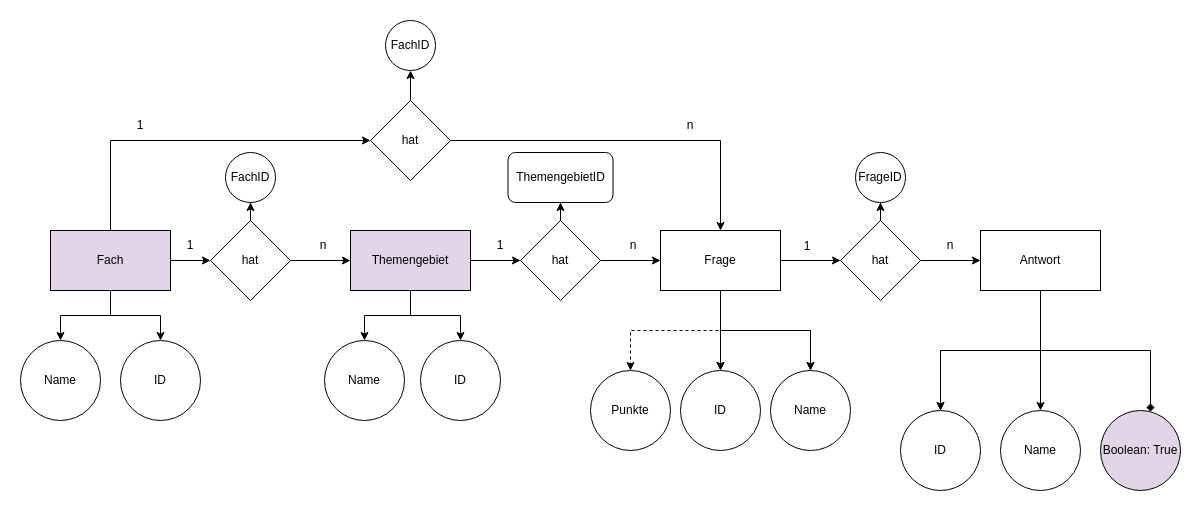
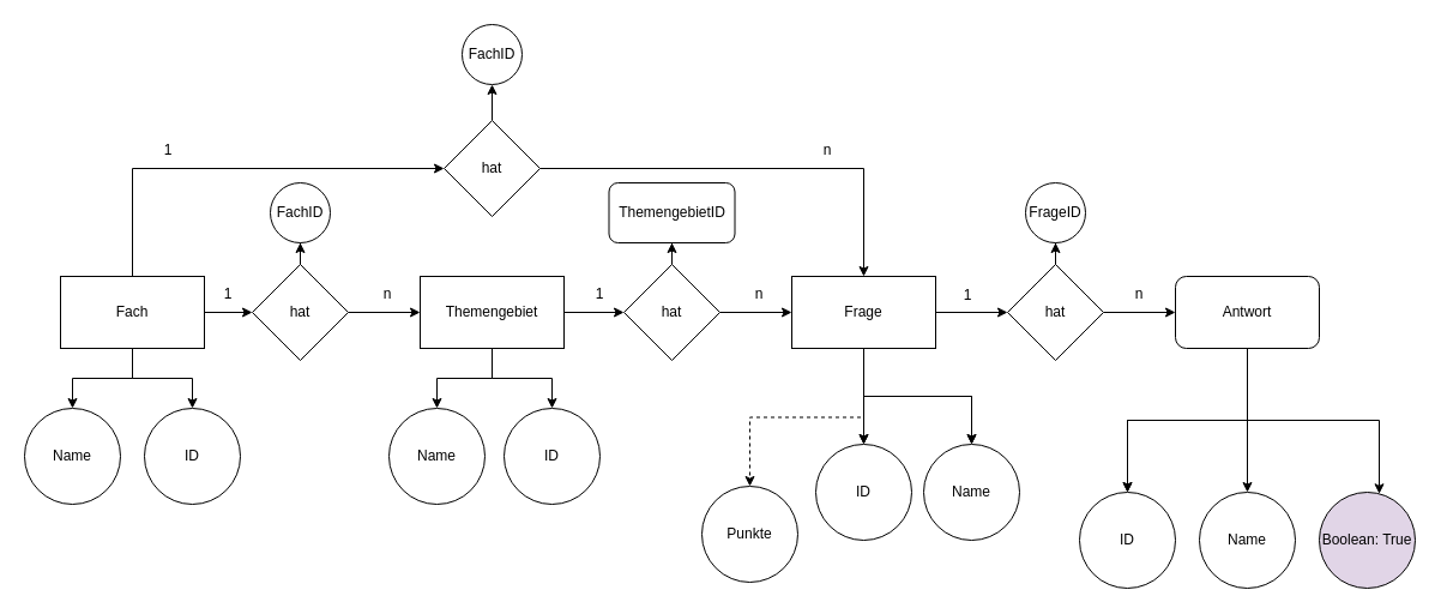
- <mxCell id="6" value="Fach" style="rounded=0;whiteSpace=wrap;html=1;fillColor=#e1d5e7;" vertex="1" parent="1"><mxGeometry x="50" y="230" width="120" height="60" as="geometry" /></mxCell>
+ <mxCell id="6" value="Fach" style="rounded=0;whiteSpace=wrap;html=1;" vertex="1" parent="1"><mxGeometry x="50" y="230" width="120" height="60" as="geometry" /></mxCell>
- <mxCell id="10" value="Themengebiet" style="rounded=0;whiteSpace=wrap;html=1;fillColor=#e1d5e7;" vertex="1" parent="1"><mxGeometry x="350" y="230" width="120" height="60" as="geometry" /></mxCell>
+ <mxCell id="10" value="Themengebiet" style="rounded=0;whiteSpace=wrap;html=1;" vertex="1" parent="1"><mxGeometry x="350" y="230" width="120" height="60" as="geometry" /></mxCell>
- <mxCell id="22" value="Antwort" style="rounded=0;whiteSpace=wrap;html=1;" vertex="1" parent="1"><mxGeometry x="980" y="230" width="120" height="60" as="geometry" /></mxCell>
+ <mxCell id="22" value="Antwort" style="whiteSpace=wrap;html=1;rounded=1;" vertex="1" parent="1"><mxGeometry x="980" y="230" width="120" height="60" as="geometry" /></mxCell>
- <mxCell id="21" value="" style="edgeStyle=orthogonalEdgeStyle;rounded=0;orthogonalLoop=1;jettySize=auto;html=1;endArrow=diamond;" edge="1" parent="1" source="22" target="46"><mxGeometry relative="1" as="geometry"><Array as="points"><mxPoint x="1040" y="350" /><mxPoint x="1150" y="350" /></Array></mxGeometry></mxCell>
+ <mxCell id="21" value="" style="edgeStyle=orthogonalEdgeStyle;rounded=0;orthogonalLoop=1;jettySize=auto;html=1;" edge="1" parent="1" source="22" target="46"><mxGeometry relative="1" as="geometry"><Array as="points"><mxPoint x="1040" y="350" /><mxPoint x="1150" y="350" /></Array></mxGeometry></mxCell>
- <mxCell id="43" value="&lt;div&gt;Punkte&lt;/div&gt;" style="ellipse;whiteSpace=wrap;html=1;rounded=0;" vertex="1" parent="1"><mxGeometry x="590" y="370" width="80" height="80" as="geometry" /></mxCell>
+ <mxCell id="43" value="&lt;div&gt;Punkte&lt;/div&gt;" style="ellipse;whiteSpace=wrap;html=1;rounded=0;" vertex="1" parent="1"><mxGeometry x="585" y="405" width="80" height="80" as="geometry" /></mxCell>
